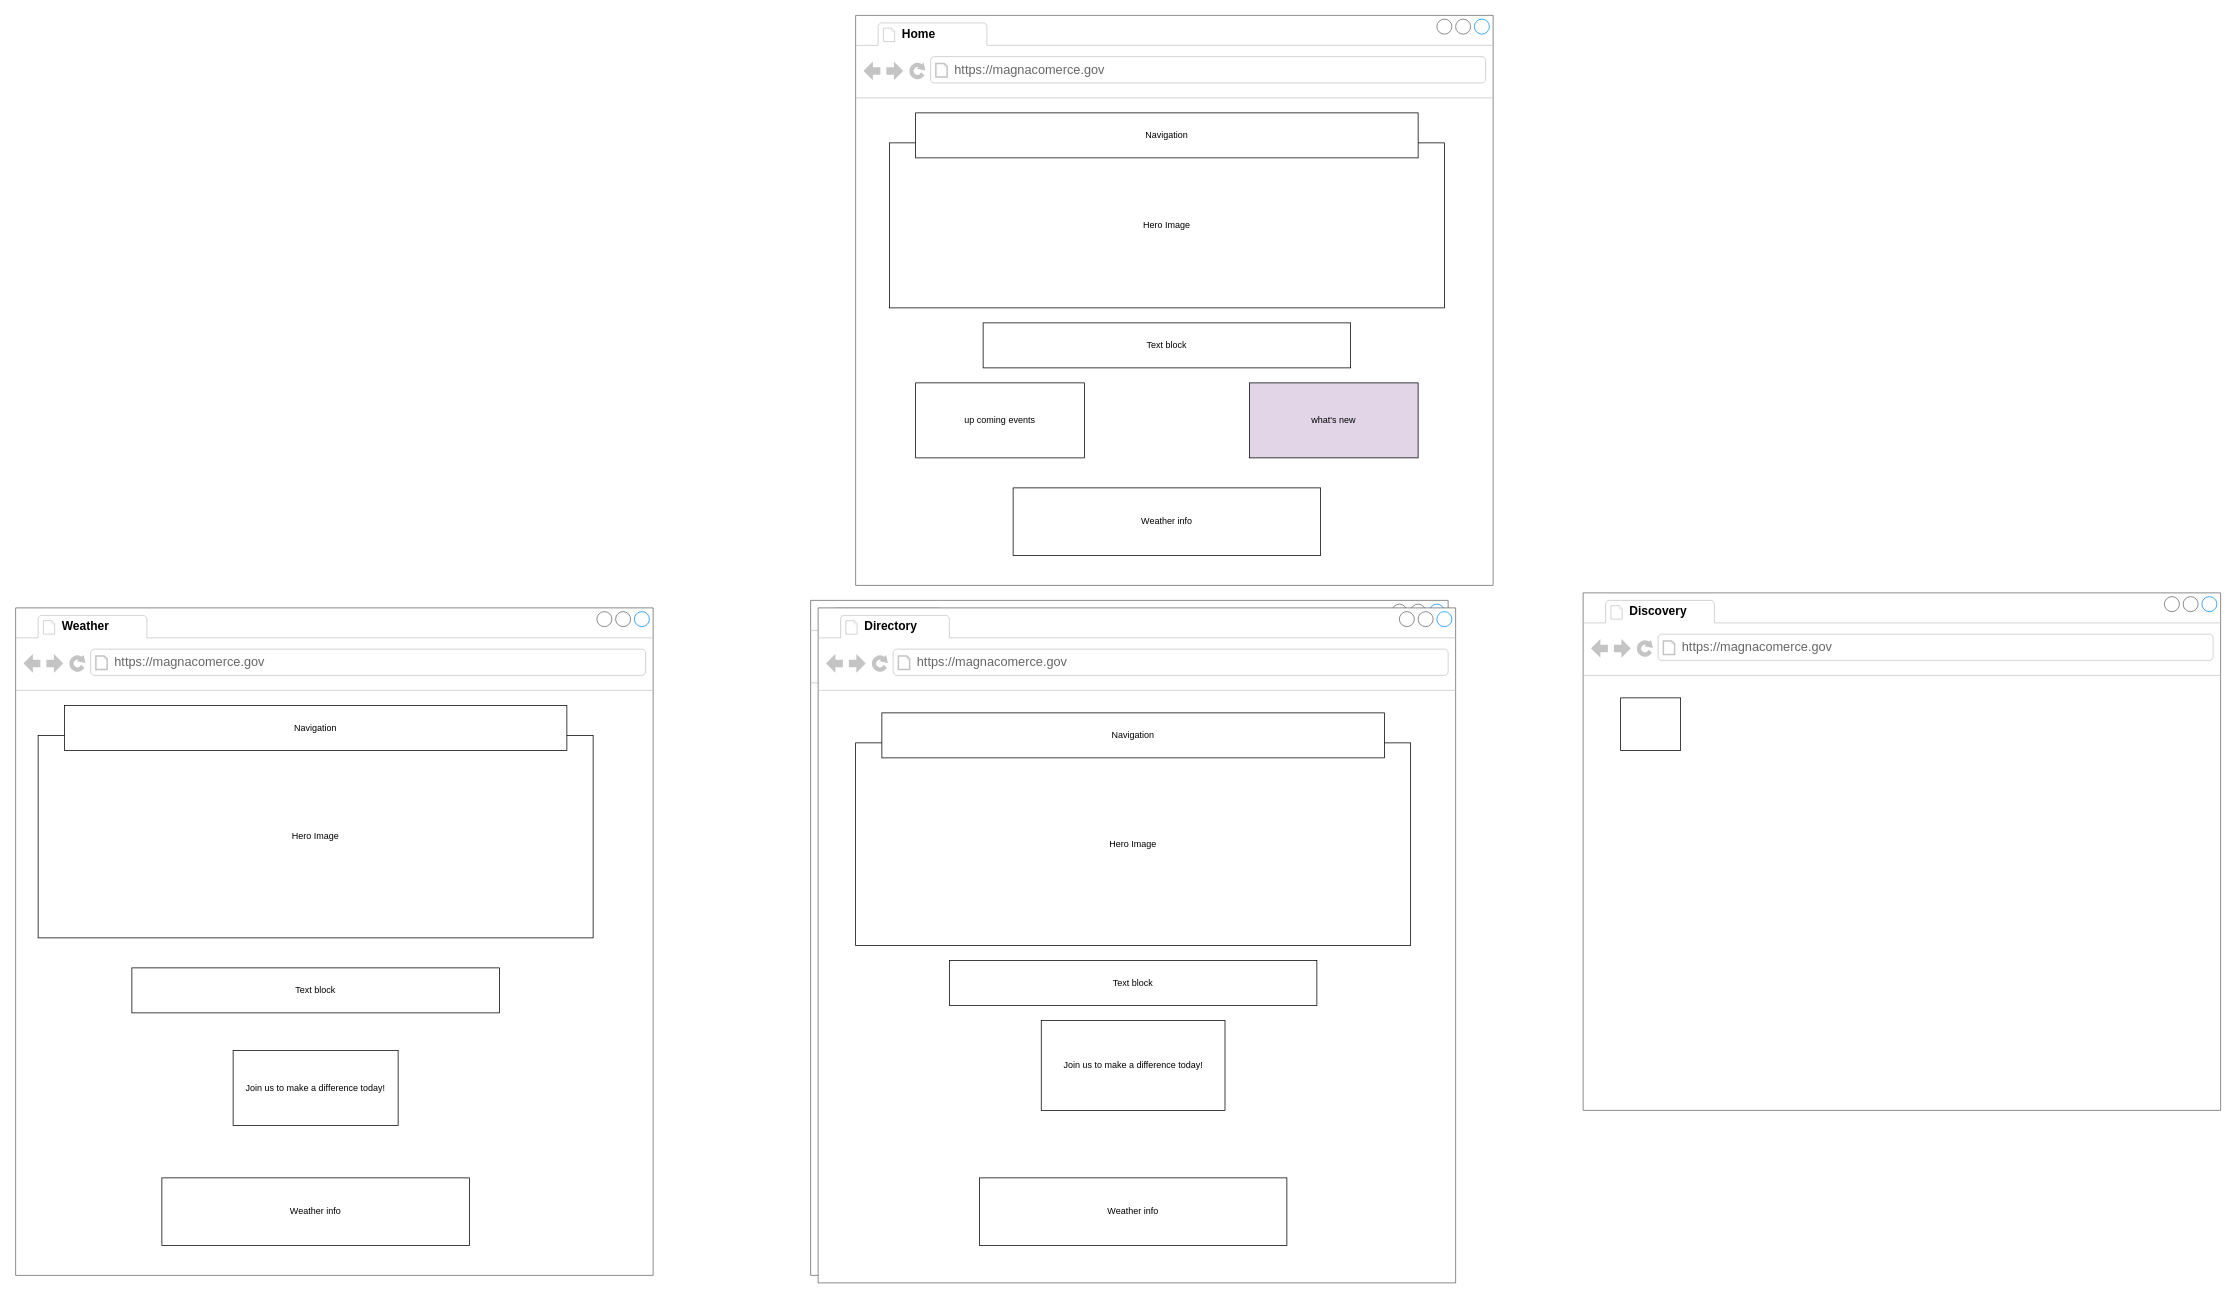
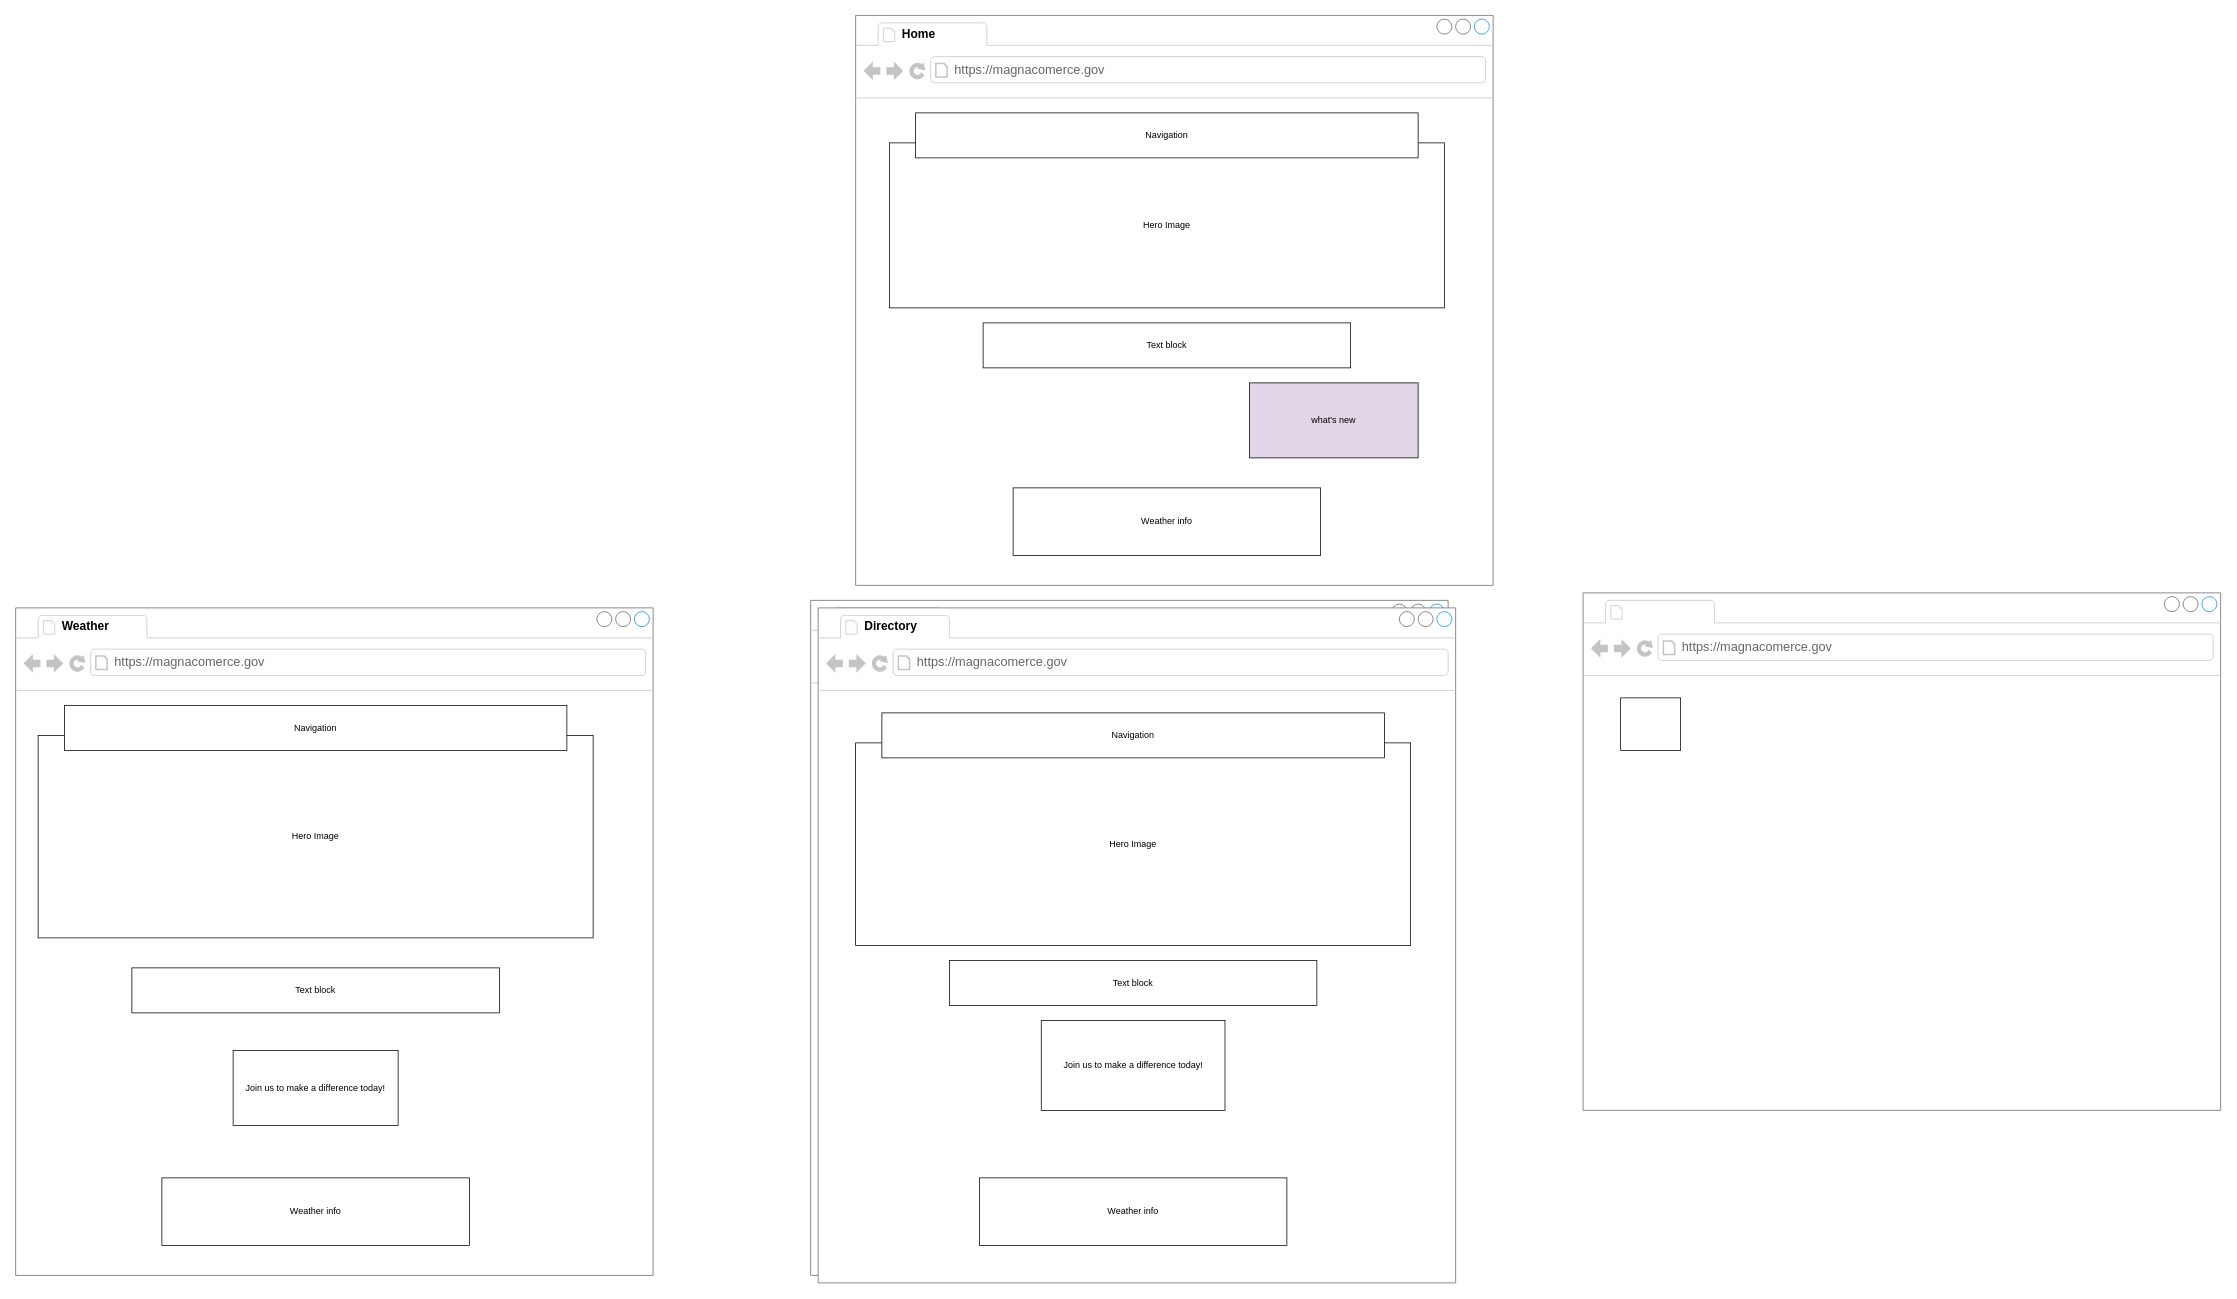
- <mxCell id="7" value="up coming events" style="rounded=0;whiteSpace=wrap;html=1;" vertex="1" parent="2"><mxGeometry x="80" y="490" width="225" height="100" as="geometry" /></mxCell>
- <mxCell id="12" value="&lt;font face=&quot;Montserrat, Helvetica, sans-serif&quot; color=&quot;#000000&quot;&gt;&lt;span style=&quot;font-size: 16px;&quot;&gt;&lt;b&gt;Discovery&lt;/b&gt;&lt;/span&gt;&lt;/font&gt;" style="strokeWidth=1;shadow=0;dashed=0;align=center;html=1;shape=mxgraph.mockup.containers.anchor;fontSize=17;fontColor=#666666;align=left;whiteSpace=wrap;" parent="11" vertex="1"><mxGeometry x="60" y="12" width="110" height="26" as="geometry" /></mxCell>
